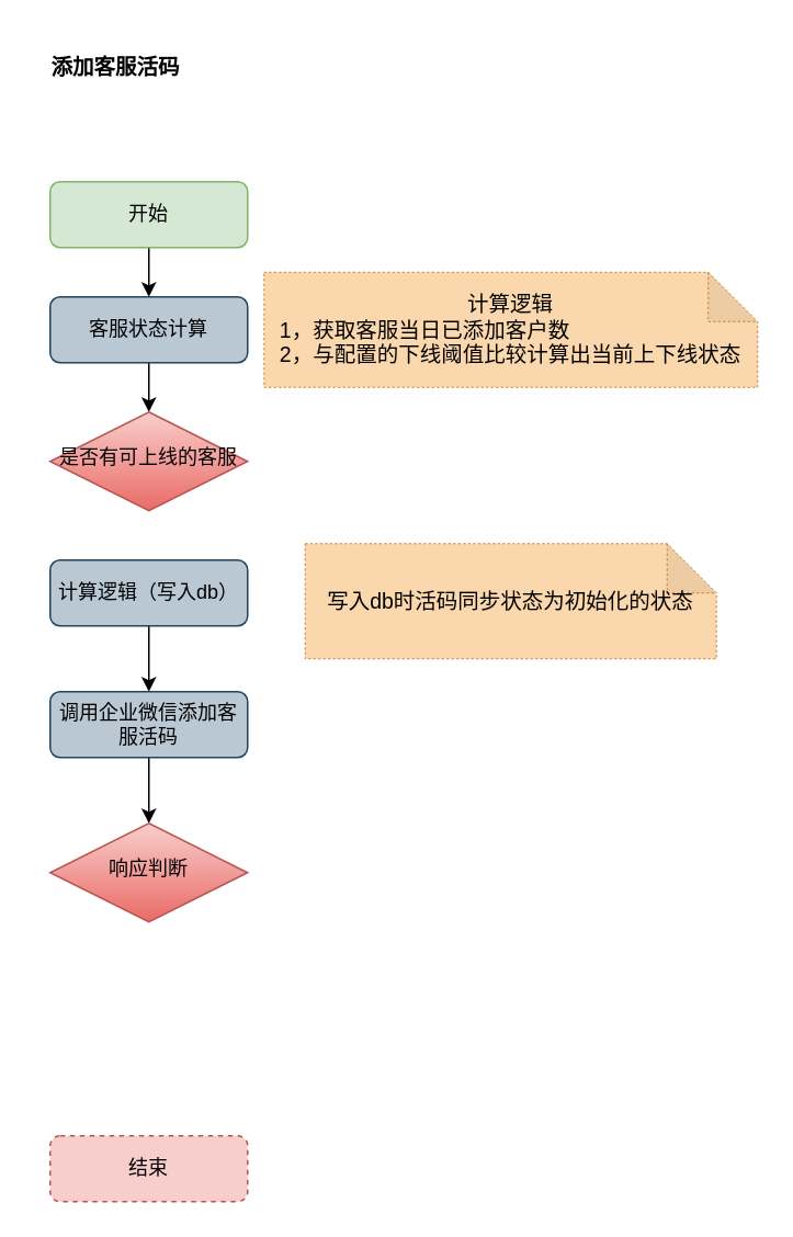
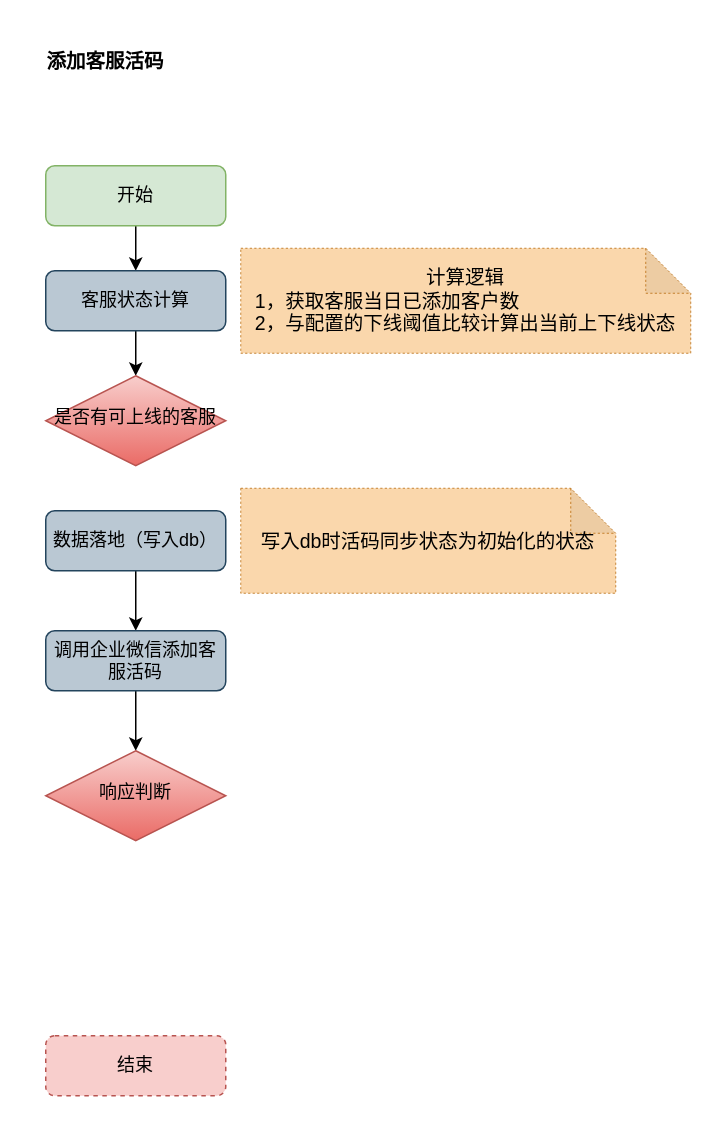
- <mxCell id="11" value="计算逻辑（写入db）" style="rounded=1;whiteSpace=wrap;html=1;fontSize=12;glass=0;strokeWidth=1;shadow=0;fillColor=#bac8d3;strokeColor=#23445d;" parent="1" vertex="1"><mxGeometry x="30" y="340" width="120" height="40" as="geometry" /></mxCell>
+ <mxCell id="11" value="数据落地（写入db）" style="rounded=1;whiteSpace=wrap;html=1;fontSize=12;glass=0;strokeWidth=1;shadow=0;fillColor=#bac8d3;strokeColor=#23445d;" parent="1" vertex="1"><mxGeometry x="30" y="340" width="120" height="40" as="geometry" /></mxCell>
- <mxCell id="15" value="写入db时活码同步状态为初始化的状态" style="shape=note;whiteSpace=wrap;html=1;backgroundOutline=1;darkOpacity=0.05;dashed=1;fontSize=13;strokeWidth=0.5;fillColor=#fad7ac;strokeColor=#b46504;" parent="1" vertex="1"><mxGeometry x="185" y="330" width="250" height="70" as="geometry" /></mxCell>
+ <mxCell id="15" value="写入db时活码同步状态为初始化的状态" style="shape=note;whiteSpace=wrap;html=1;backgroundOutline=1;darkOpacity=0.05;dashed=1;fontSize=13;strokeWidth=0.5;fillColor=#fad7ac;strokeColor=#b46504;" parent="1" vertex="1"><mxGeometry x="160" y="325" width="250" height="70" as="geometry" /></mxCell>
